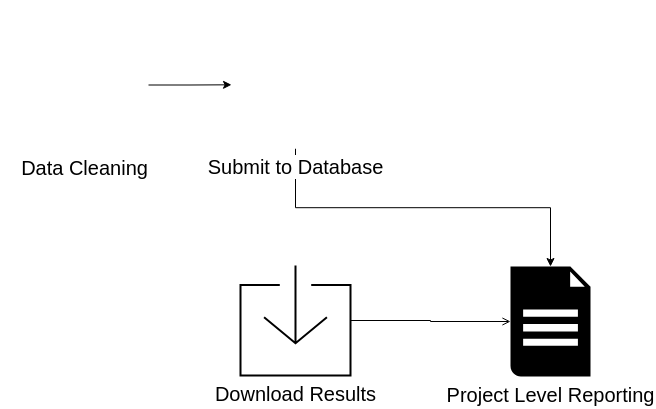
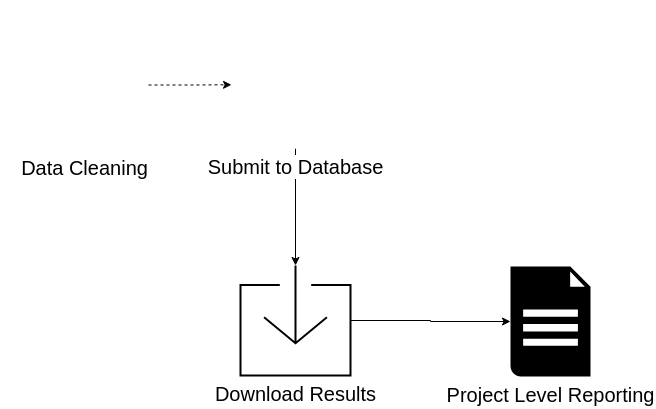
- <mxCell id="6" value="" style="edgeStyle=orthogonalEdgeStyle;rounded=0;orthogonalLoop=1;jettySize=auto;html=1;fontSize=20;fontColor=#000000;" edge="1" parent="1" source="7" target="5"><mxGeometry relative="1" as="geometry" /></mxCell>
+ <mxCell id="6" value="" style="edgeStyle=orthogonalEdgeStyle;rounded=0;orthogonalLoop=1;jettySize=auto;html=1;fontSize=20;fontColor=#000000;dashed=1;" edge="1" parent="1" source="7" target="5"><mxGeometry relative="1" as="geometry" /></mxCell>
- <mxCell id="4" style="edgeStyle=orthogonalEdgeStyle;rounded=0;orthogonalLoop=1;jettySize=auto;html=1;exitX=0.5;exitY=1;exitDx=0;exitDy=0;fontSize=20;fontColor=#000000;" edge="1" parent="1" source="5" target="8"><mxGeometry relative="1" as="geometry" /></mxCell>
+ <mxCell id="4" style="edgeStyle=orthogonalEdgeStyle;rounded=0;orthogonalLoop=1;jettySize=auto;html=1;exitX=0.5;exitY=1;exitDx=0;exitDy=0;fontSize=20;fontColor=#000000;" edge="1" parent="1" source="5" target="3"><mxGeometry relative="1" as="geometry" /></mxCell>
- <mxCell id="2" style="edgeStyle=orthogonalEdgeStyle;rounded=0;orthogonalLoop=1;jettySize=auto;html=1;fontSize=20;endArrow=open;" edge="1" parent="1" source="3" target="8"><mxGeometry relative="1" as="geometry" /></mxCell>
+ <mxCell id="2" style="edgeStyle=orthogonalEdgeStyle;rounded=0;orthogonalLoop=1;jettySize=auto;html=1;fontSize=20;" edge="1" parent="1" source="3" target="8"><mxGeometry relative="1" as="geometry" /></mxCell>
